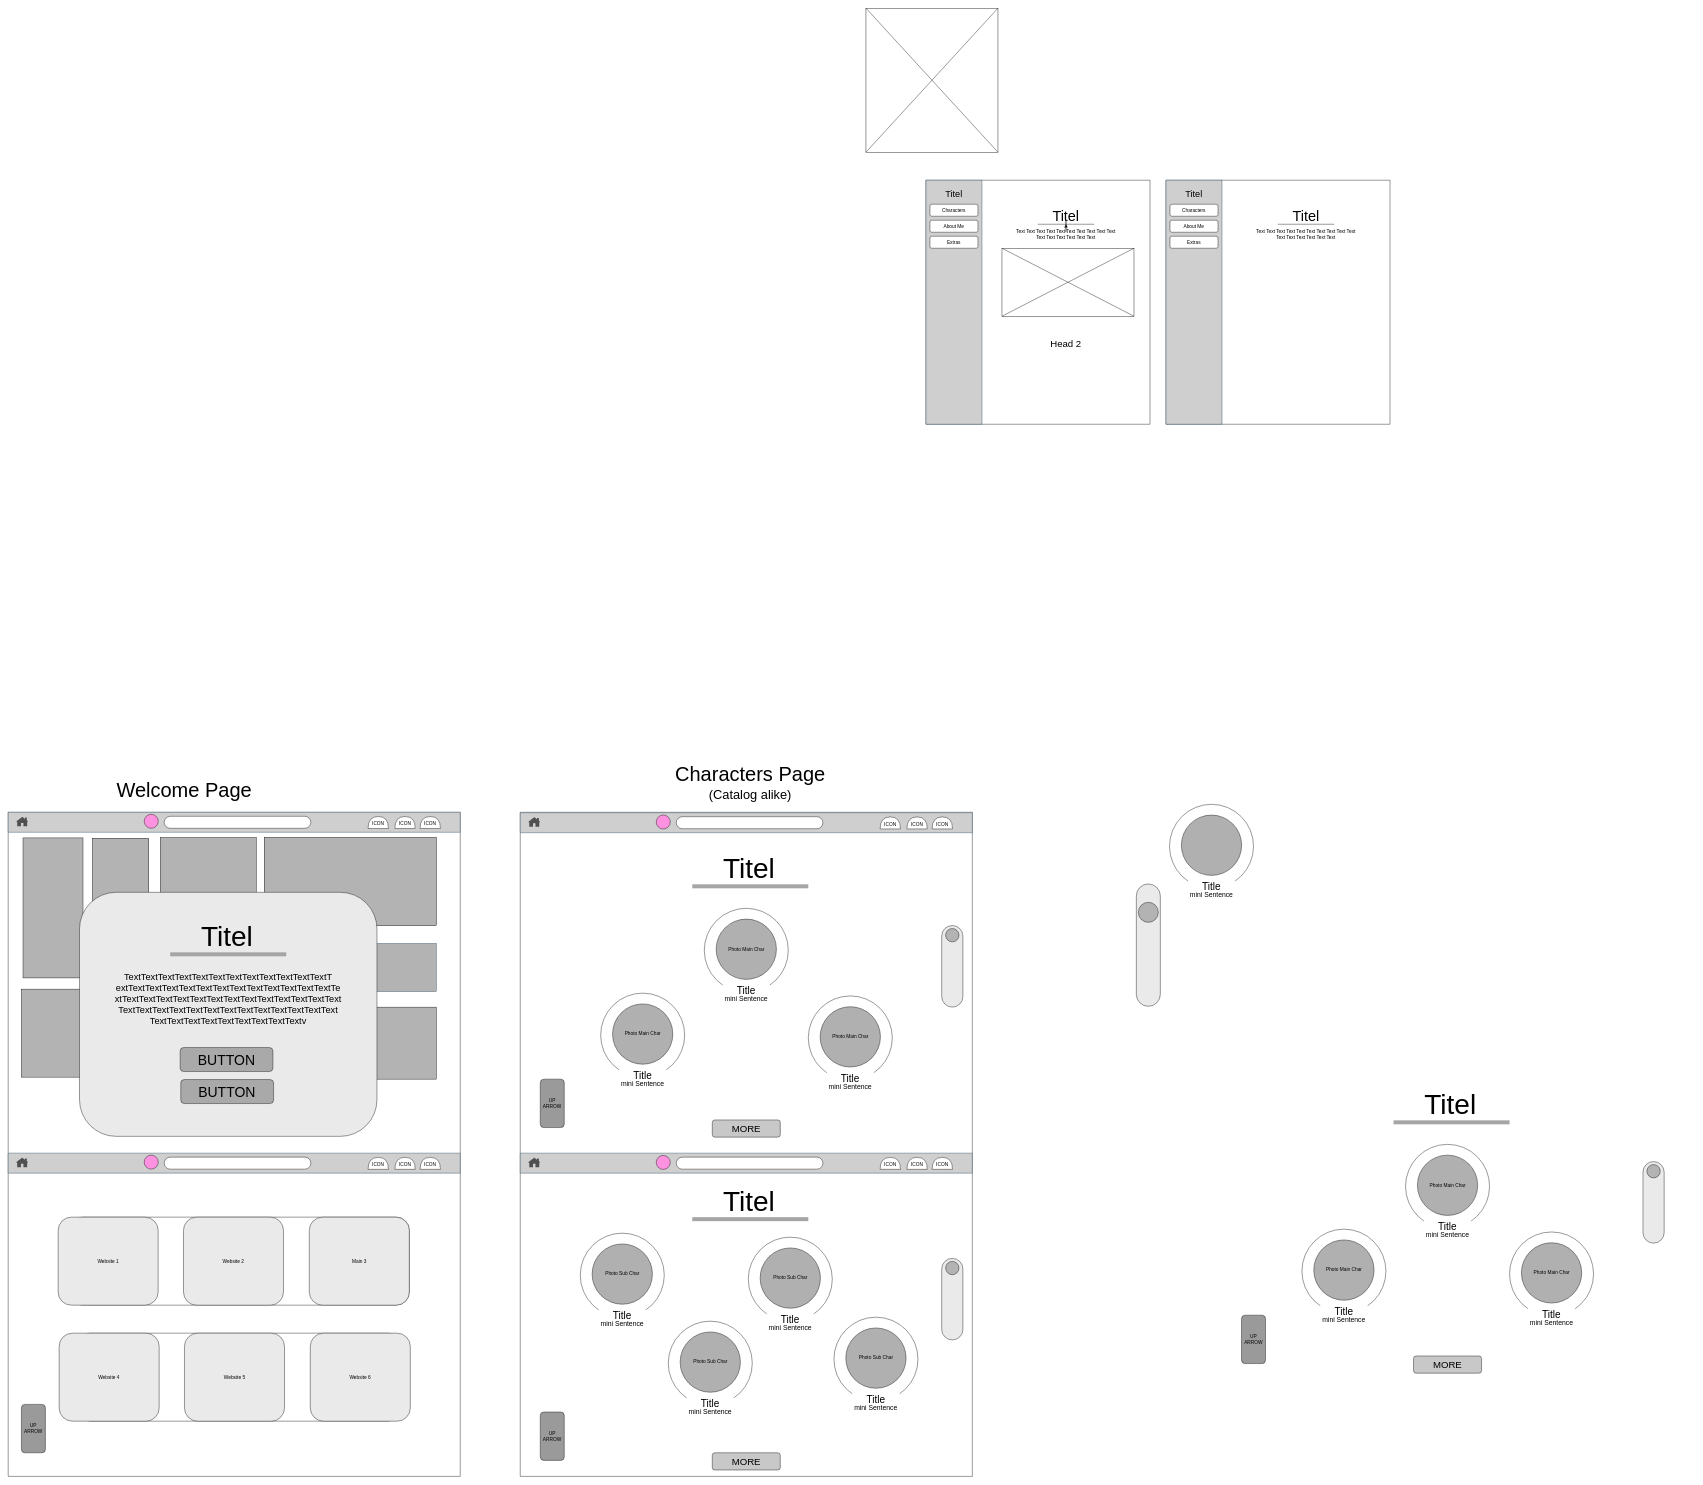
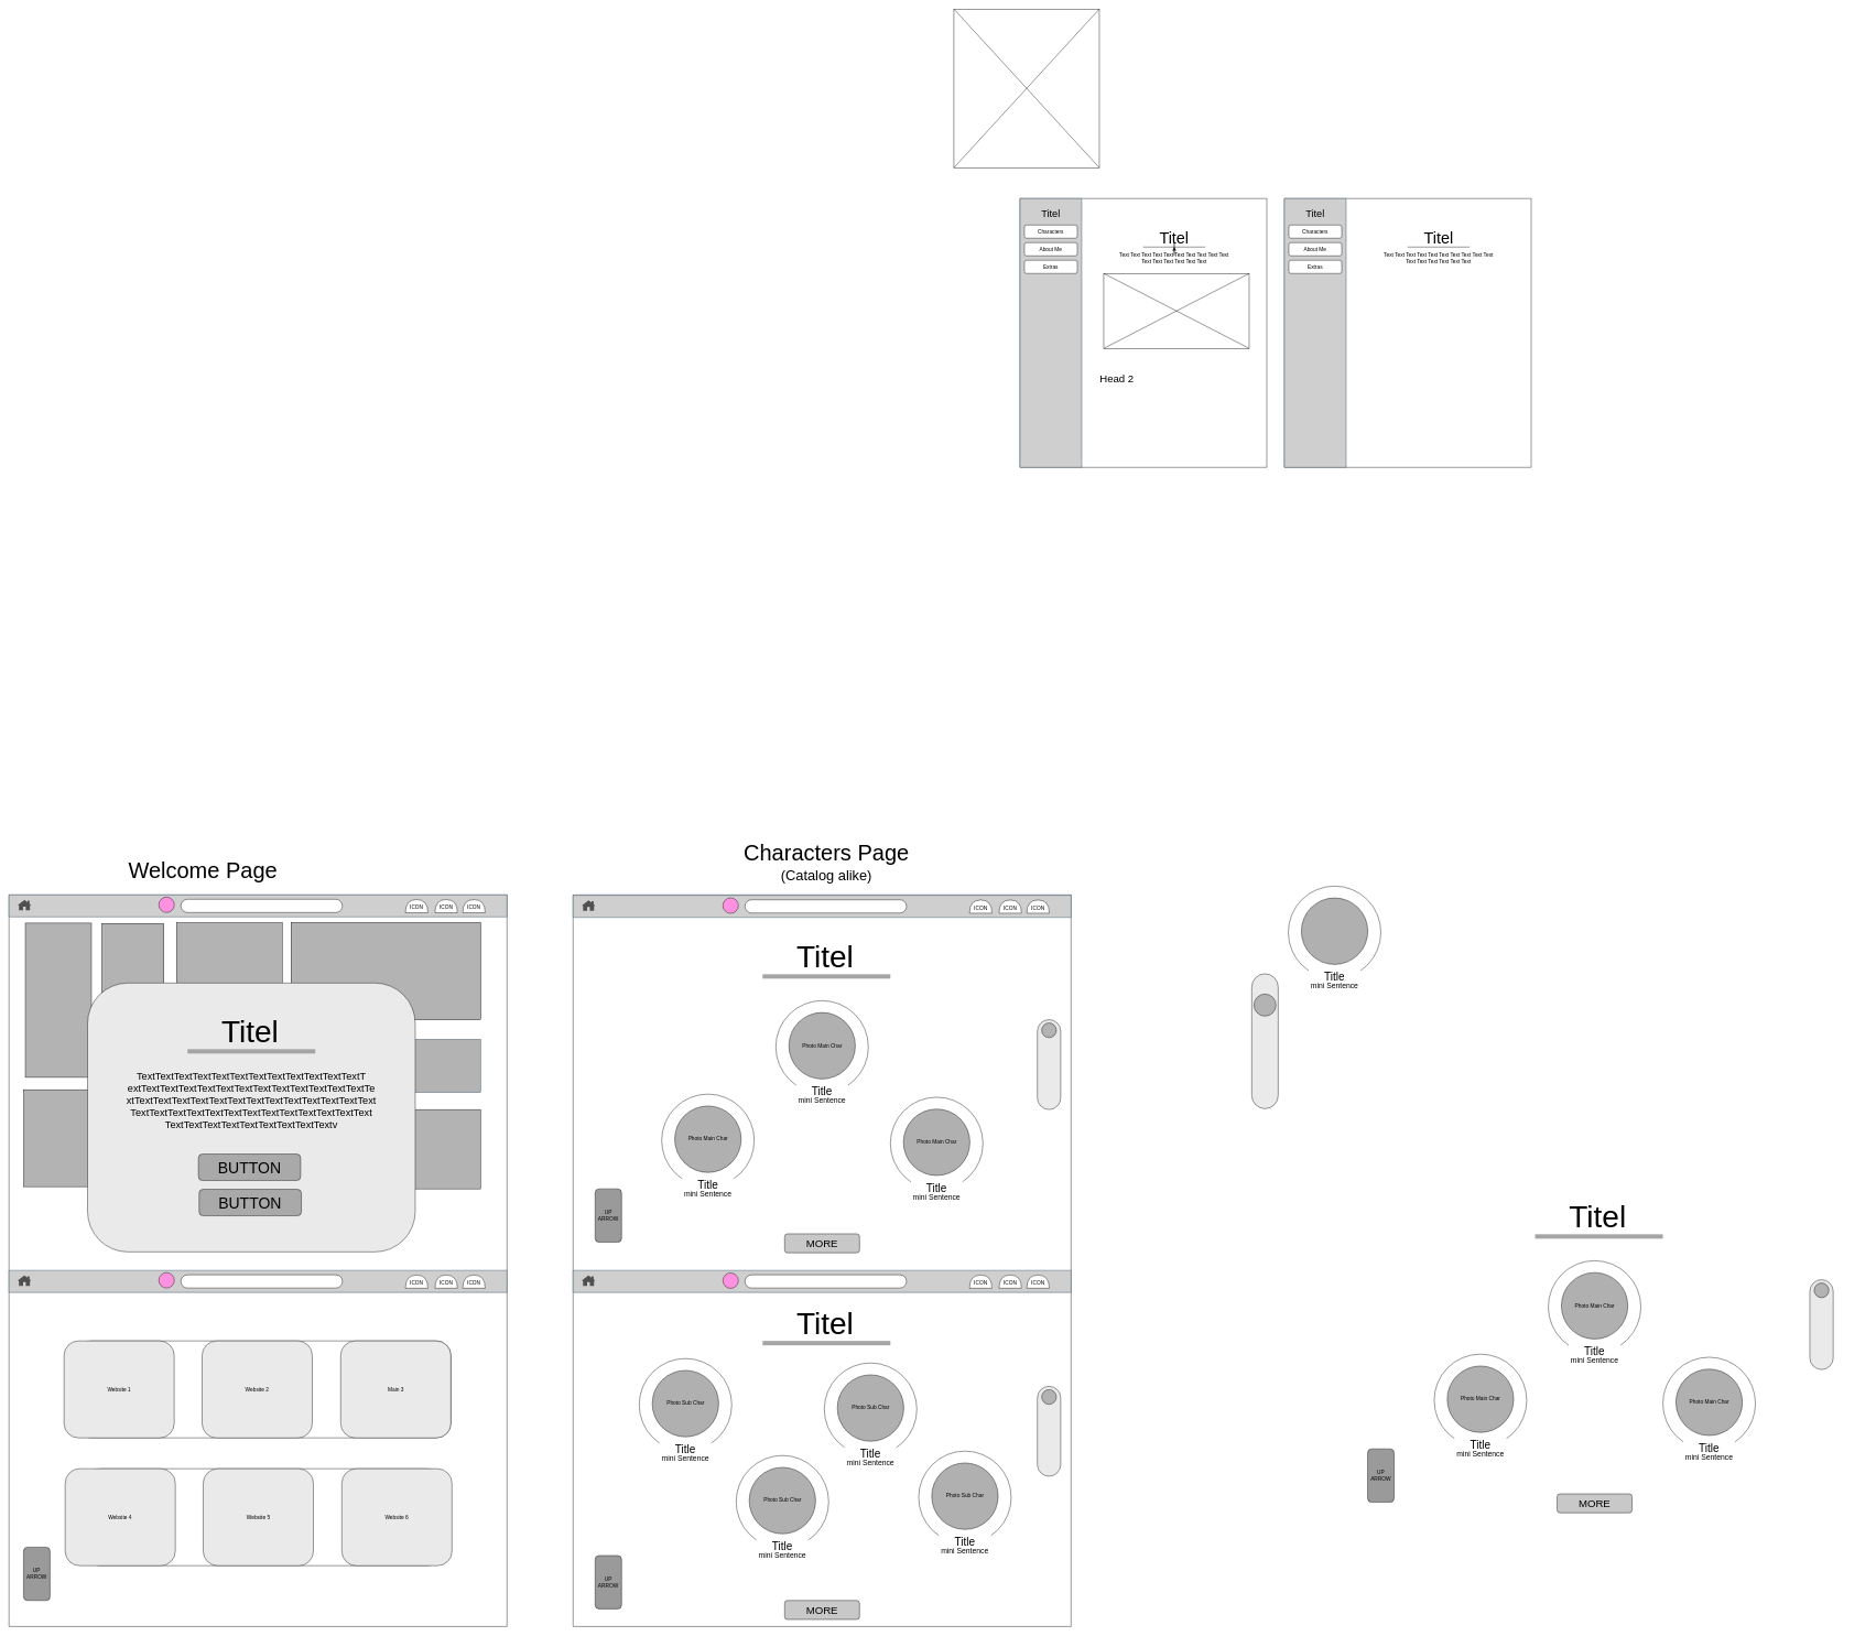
- <mxCell id="32" value="&lt;font style=&quot;font-size: 24px;&quot;&gt;Head 2&lt;/font&gt;" style="text;html=1;align=center;verticalAlign=middle;whiteSpace=wrap;rounded=0;" parent="1" vertex="1"><mxGeometry x="2624.13" y="840" width="80" height="40" as="geometry" /></mxCell>
+ <mxCell id="32" value="&lt;font style=&quot;font-size: 24px;&quot;&gt;Head 2&lt;/font&gt;" style="text;html=1;align=center;verticalAlign=middle;whiteSpace=wrap;rounded=0;" parent="1" vertex="1"><mxGeometry x="2494.13" y="840" width="80" height="40" as="geometry" /></mxCell>
